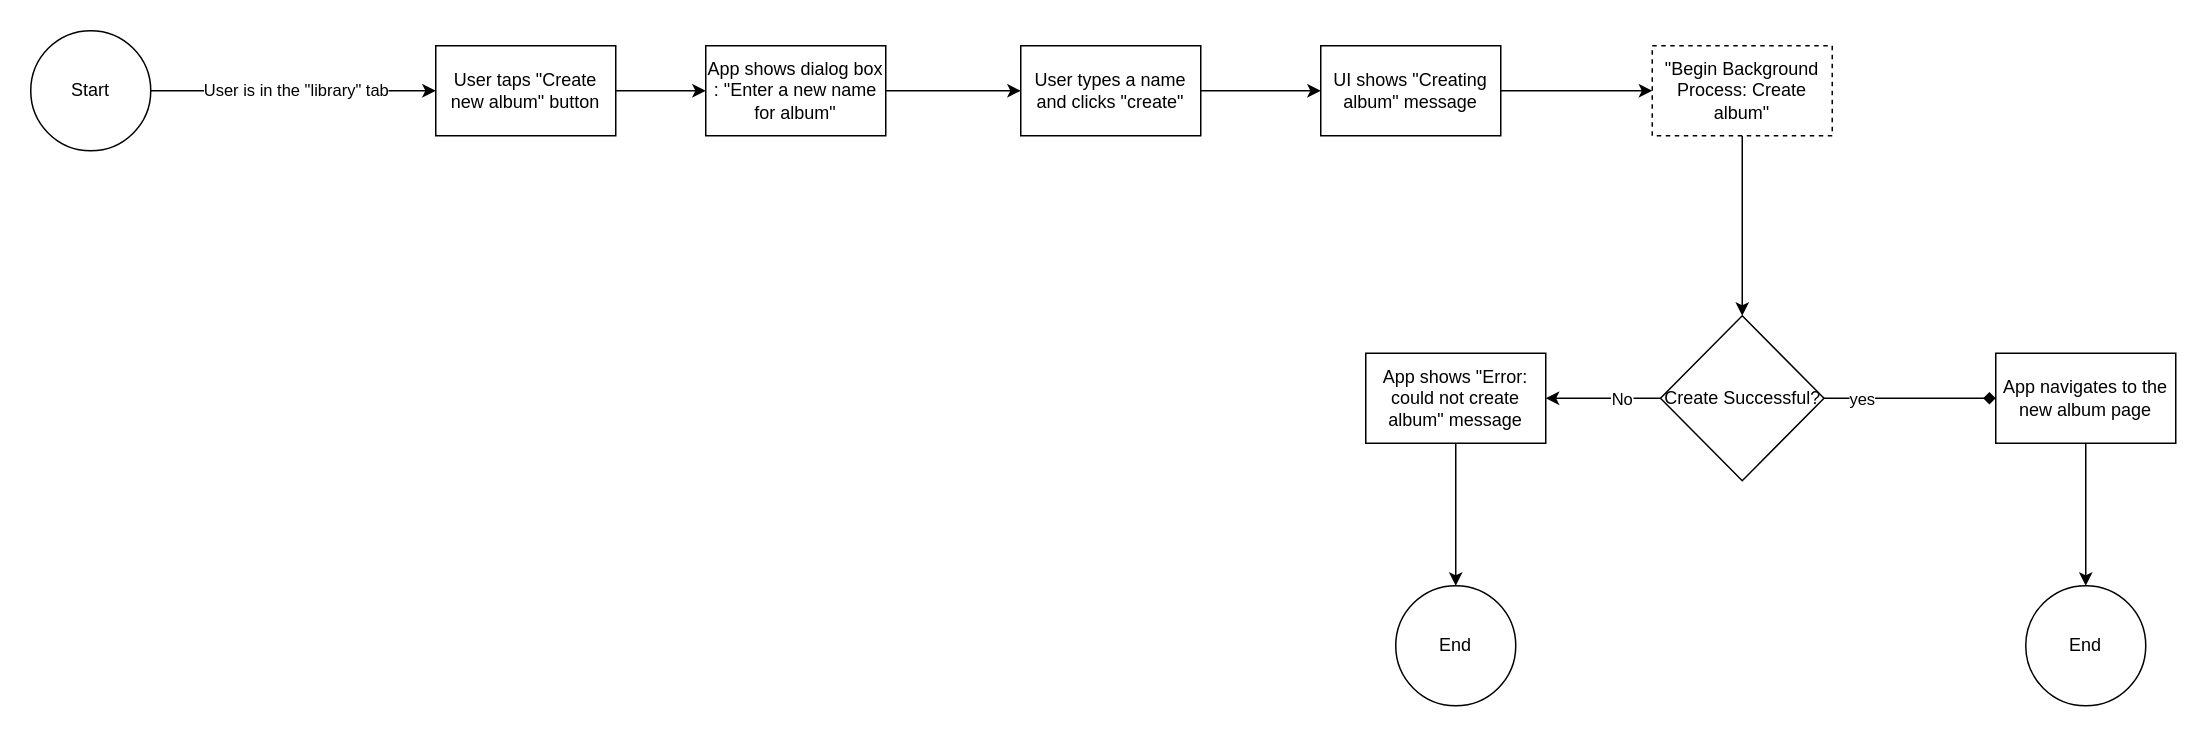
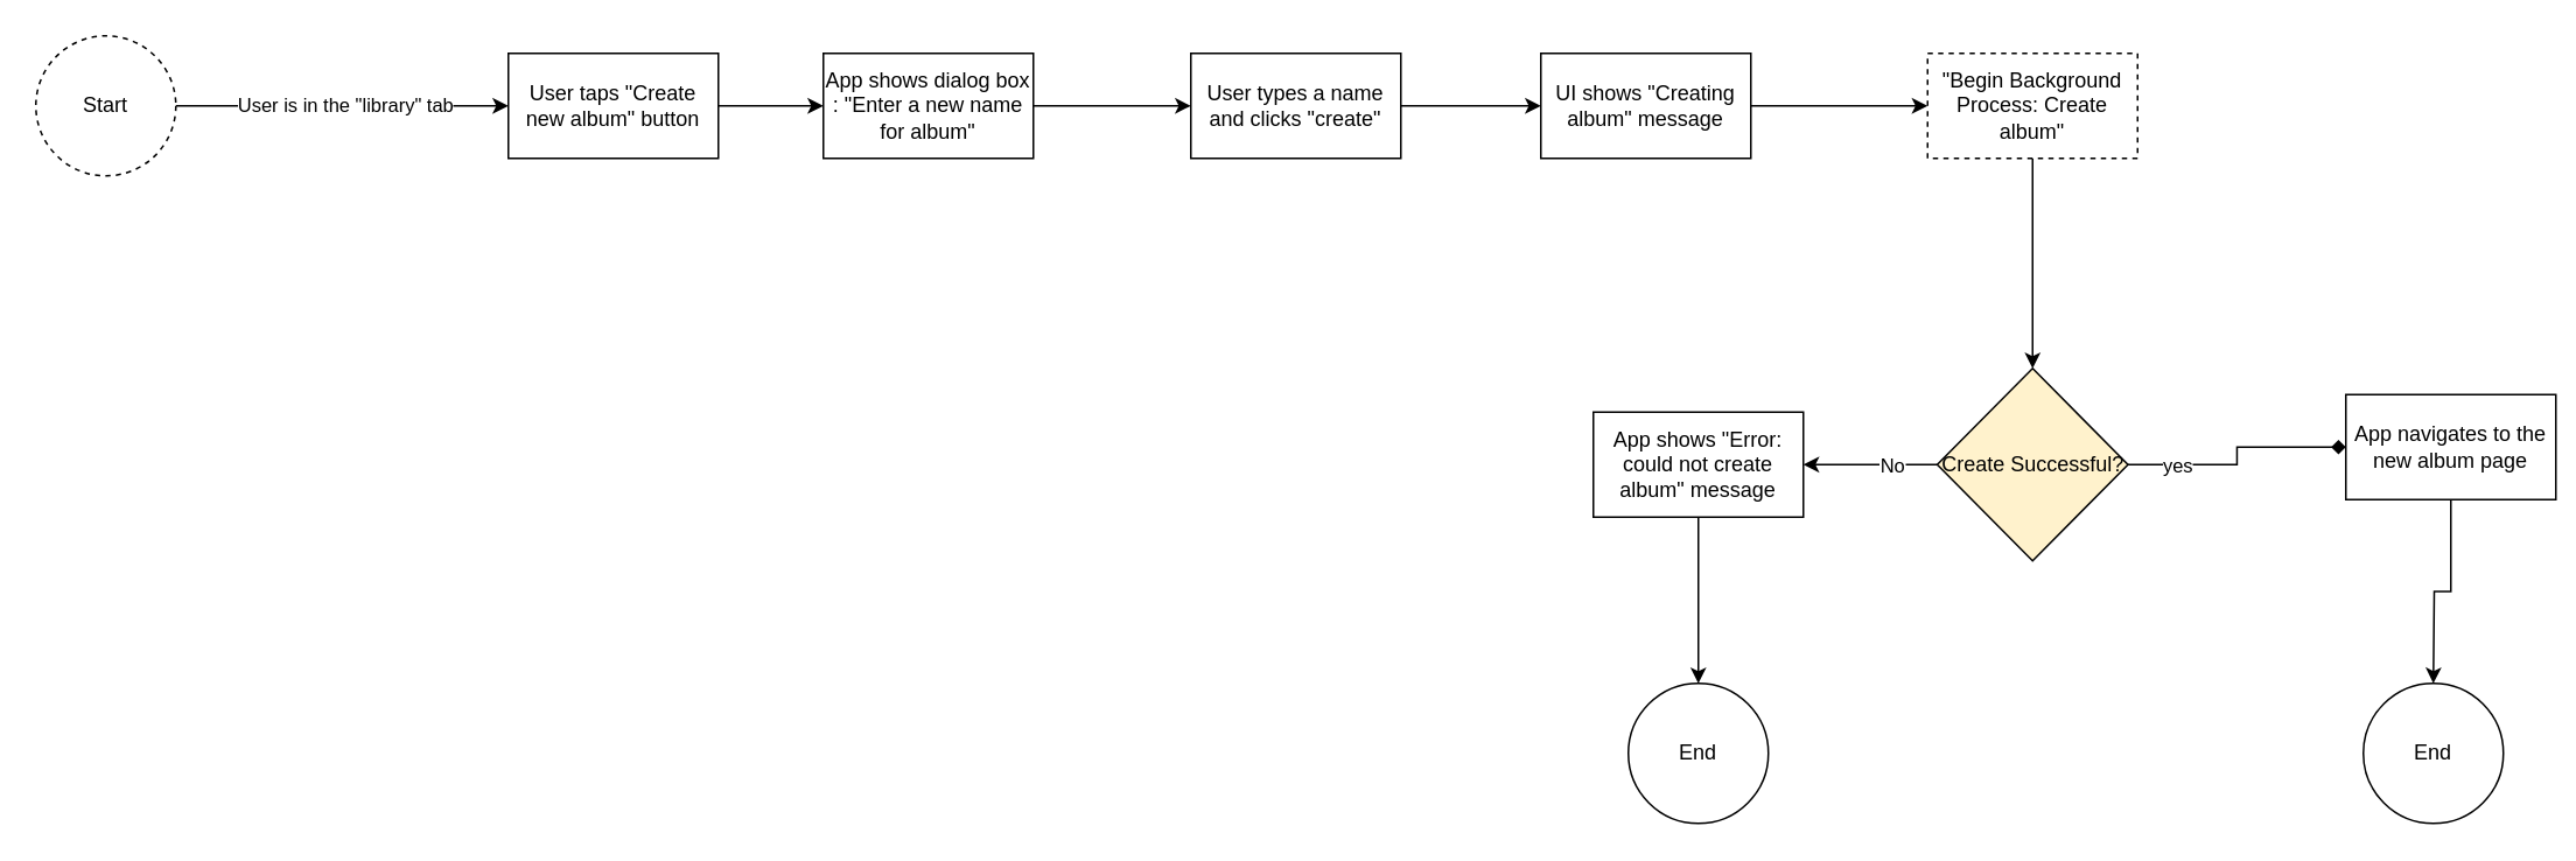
- <mxCell id="4" value="Start" style="ellipse;whiteSpace=wrap;html=1;aspect=fixed;" vertex="1" parent="1"><mxGeometry x="20" y="20" width="80" height="80" as="geometry" /></mxCell>
+ <mxCell id="4" value="Start" style="ellipse;whiteSpace=wrap;html=1;aspect=fixed;dashed=1;" vertex="1" parent="1"><mxGeometry x="20" y="20" width="80" height="80" as="geometry" /></mxCell>
- <mxCell id="19" value="Create Successful?" style="rhombus;whiteSpace=wrap;html=1;" vertex="1" parent="1"><mxGeometry x="1106.5" y="210" width="109" height="110" as="geometry" /></mxCell>
+ <mxCell id="19" value="Create Successful?" style="rhombus;whiteSpace=wrap;html=1;fillColor=#fff2cc;" vertex="1" parent="1"><mxGeometry x="1106.5" y="210" width="109" height="110" as="geometry" /></mxCell>
- <mxCell id="21" value="App navigates to the new album page" style="rounded=0;whiteSpace=wrap;html=1;" vertex="1" parent="1"><mxGeometry x="1330" y="235" width="120" height="60" as="geometry" /></mxCell>
+ <mxCell id="21" value="App navigates to the new album page" style="rounded=0;whiteSpace=wrap;html=1;" vertex="1" parent="1"><mxGeometry x="1340" y="225" width="120" height="60" as="geometry" /></mxCell>
